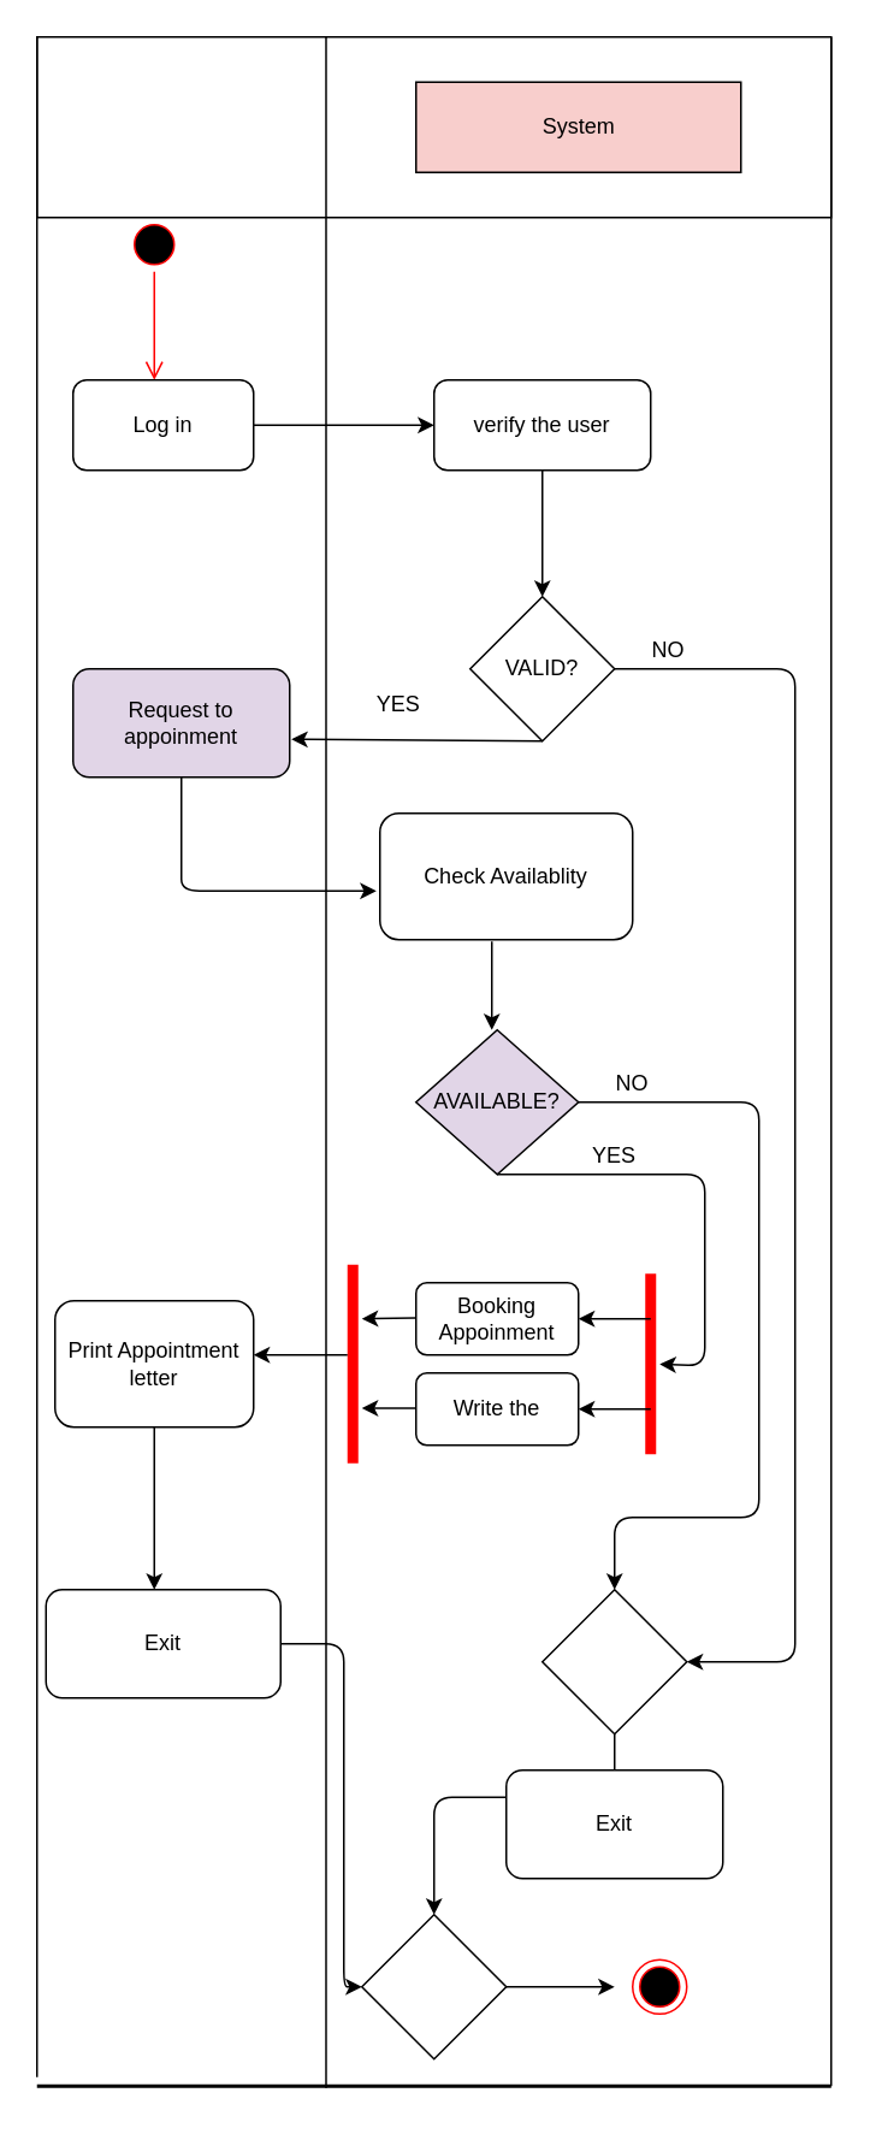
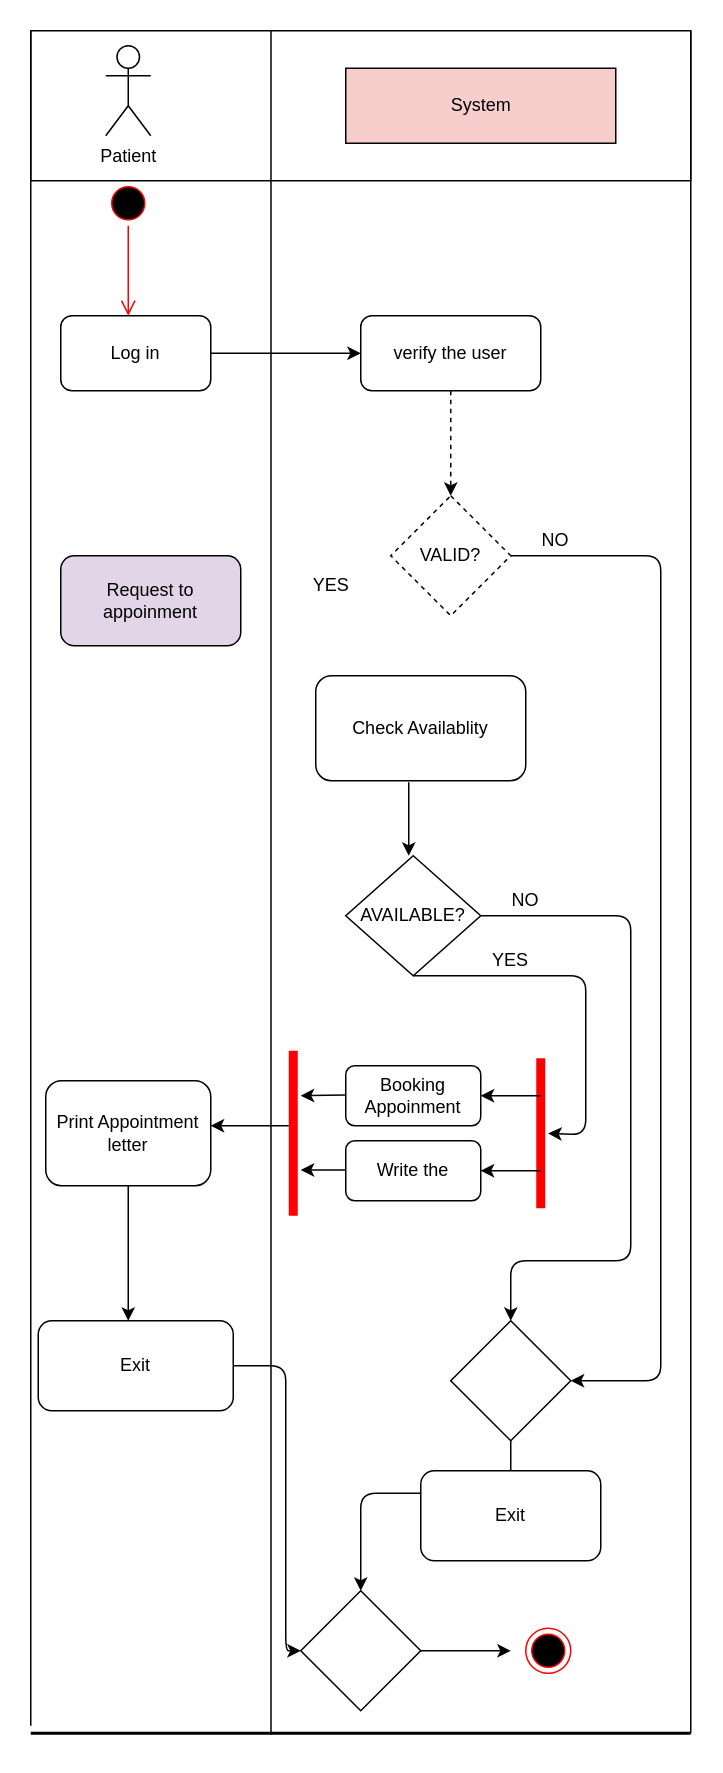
+ <mxCell id="5" value="Patient" style="shape=umlActor;verticalLabelPosition=bottom;verticalAlign=top;html=1;outlineConnect=0;" vertex="1" parent="1"><mxGeometry x="70" y="30" width="30" height="60" as="geometry" /></mxCell>
- <mxCell id="13" value="" style="endArrow=classic;html=1;strokeColor=#000000;exitX=0.5;exitY=1;exitDx=0;exitDy=0;" edge="1" parent="1" source="10" target="14"><mxGeometry width="50" height="50" relative="1" as="geometry"><mxPoint x="450" y="320" as="sourcePoint" /><mxPoint x="475" y="340" as="targetPoint" /><Array as="points"><mxPoint x="300" y="320" /></Array></mxGeometry></mxCell>
+ <mxCell id="13" value="" style="endArrow=classic;html=1;strokeColor=#000000;exitX=0.5;exitY=1;exitDx=0;exitDy=0;dashed=1;" edge="1" parent="1" source="10" target="14"><mxGeometry width="50" height="50" relative="1" as="geometry"><mxPoint x="450" y="320" as="sourcePoint" /><mxPoint x="475" y="340" as="targetPoint" /><Array as="points"><mxPoint x="300" y="320" /></Array></mxGeometry></mxCell>
- <mxCell id="14" value="VALID?" style="rhombus;whiteSpace=wrap;html=1;" vertex="1" parent="1"><mxGeometry x="260" y="330" width="80" height="80" as="geometry" /></mxCell>
+ <mxCell id="14" value="VALID?" style="rhombus;whiteSpace=wrap;html=1;dashed=1;" vertex="1" parent="1"><mxGeometry x="260" y="330" width="80" height="80" as="geometry" /></mxCell>
- <mxCell id="15" value="" style="endArrow=classic;html=1;strokeColor=#000000;exitX=0.5;exitY=1;exitDx=0;exitDy=0;entryX=1.008;entryY=0.65;entryDx=0;entryDy=0;entryPerimeter=0;" edge="1" parent="1" source="14" target="16"><mxGeometry width="50" height="50" relative="1" as="geometry"><mxPoint x="450" y="510" as="sourcePoint" /><mxPoint x="180" y="440" as="targetPoint" /><Array as="points" /></mxGeometry></mxCell>
- <mxCell id="18" value="" style="endArrow=classic;html=1;strokeColor=#000000;exitX=0.5;exitY=1;exitDx=0;exitDy=0;entryX=-0.014;entryY=0.614;entryDx=0;entryDy=0;entryPerimeter=0;" edge="1" parent="1" source="16" target="19"><mxGeometry width="50" height="50" relative="1" as="geometry"><mxPoint x="260" y="500" as="sourcePoint" /><mxPoint x="400" y="480" as="targetPoint" /><Array as="points"><mxPoint x="100" y="470" /><mxPoint x="100" y="493" /></Array></mxGeometry></mxCell>
- <mxCell id="22" value="AVAILABLE?" style="rhombus;whiteSpace=wrap;html=1;fillColor=#e1d5e7;" vertex="1" parent="1"><mxGeometry x="230" y="570" width="90" height="80" as="geometry" /></mxCell>
+ <mxCell id="22" value="AVAILABLE?" style="rhombus;whiteSpace=wrap;html=1;" vertex="1" parent="1"><mxGeometry x="230" y="570" width="90" height="80" as="geometry" /></mxCell>
